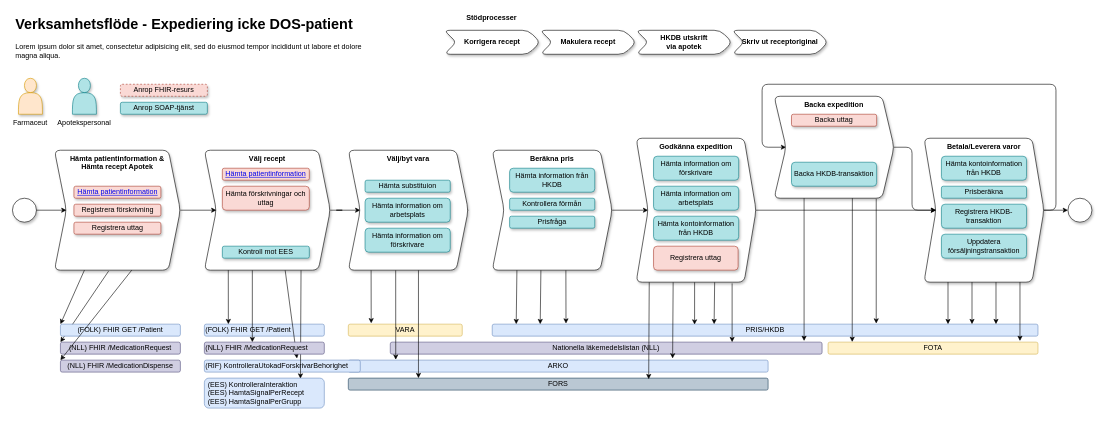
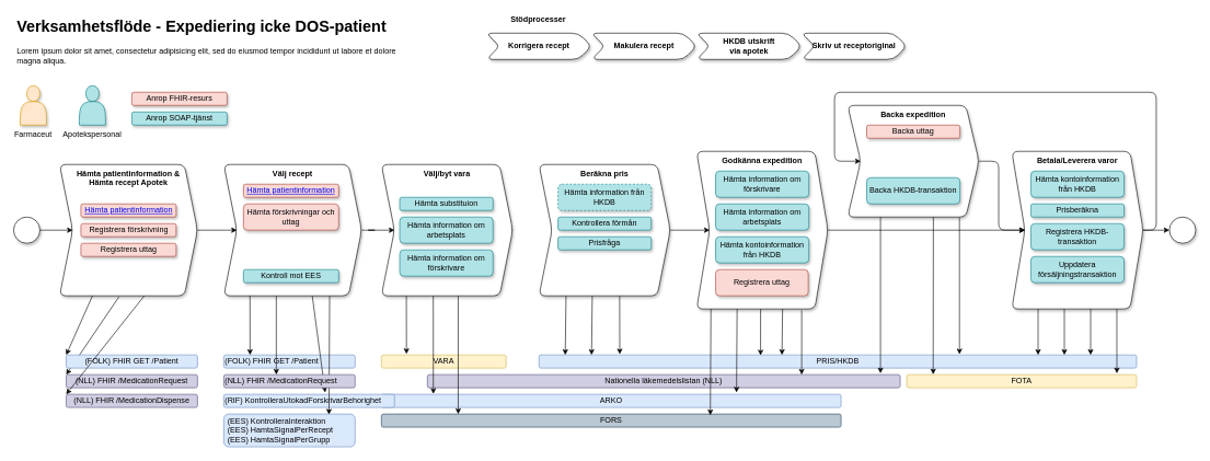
- <mxCell id="63" value="Anrop FHIR-resurs" style="rounded=1;whiteSpace=wrap;html=1;shadow=1;fontSize=12;fillColor=#fad9d5;strokeColor=#ae4132;dashed=1;" vertex="1" parent="1"><mxGeometry x="200" y="140" width="145" height="20" as="geometry" /></mxCell>
+ <mxCell id="63" value="Anrop FHIR-resurs" style="rounded=1;whiteSpace=wrap;html=1;shadow=1;fontSize=12;fillColor=#fad9d5;strokeColor=#ae4132;" vertex="1" parent="1"><mxGeometry x="200" y="140" width="145" height="20" as="geometry" /></mxCell>
- <mxCell id="41" value="Hämta information från HKDB" style="rounded=1;whiteSpace=wrap;html=1;shadow=1;fillColor=#b0e3e6;strokeColor=#0e8088;" vertex="1" parent="1"><mxGeometry x="849" y="280" width="142" height="40" as="geometry" /></mxCell>
+ <mxCell id="41" value="Hämta information från HKDB" style="rounded=1;whiteSpace=wrap;html=1;shadow=1;fillColor=#b0e3e6;strokeColor=#0e8088;dashed=1;" vertex="1" parent="1"><mxGeometry x="849" y="280" width="142" height="40" as="geometry" /></mxCell>
